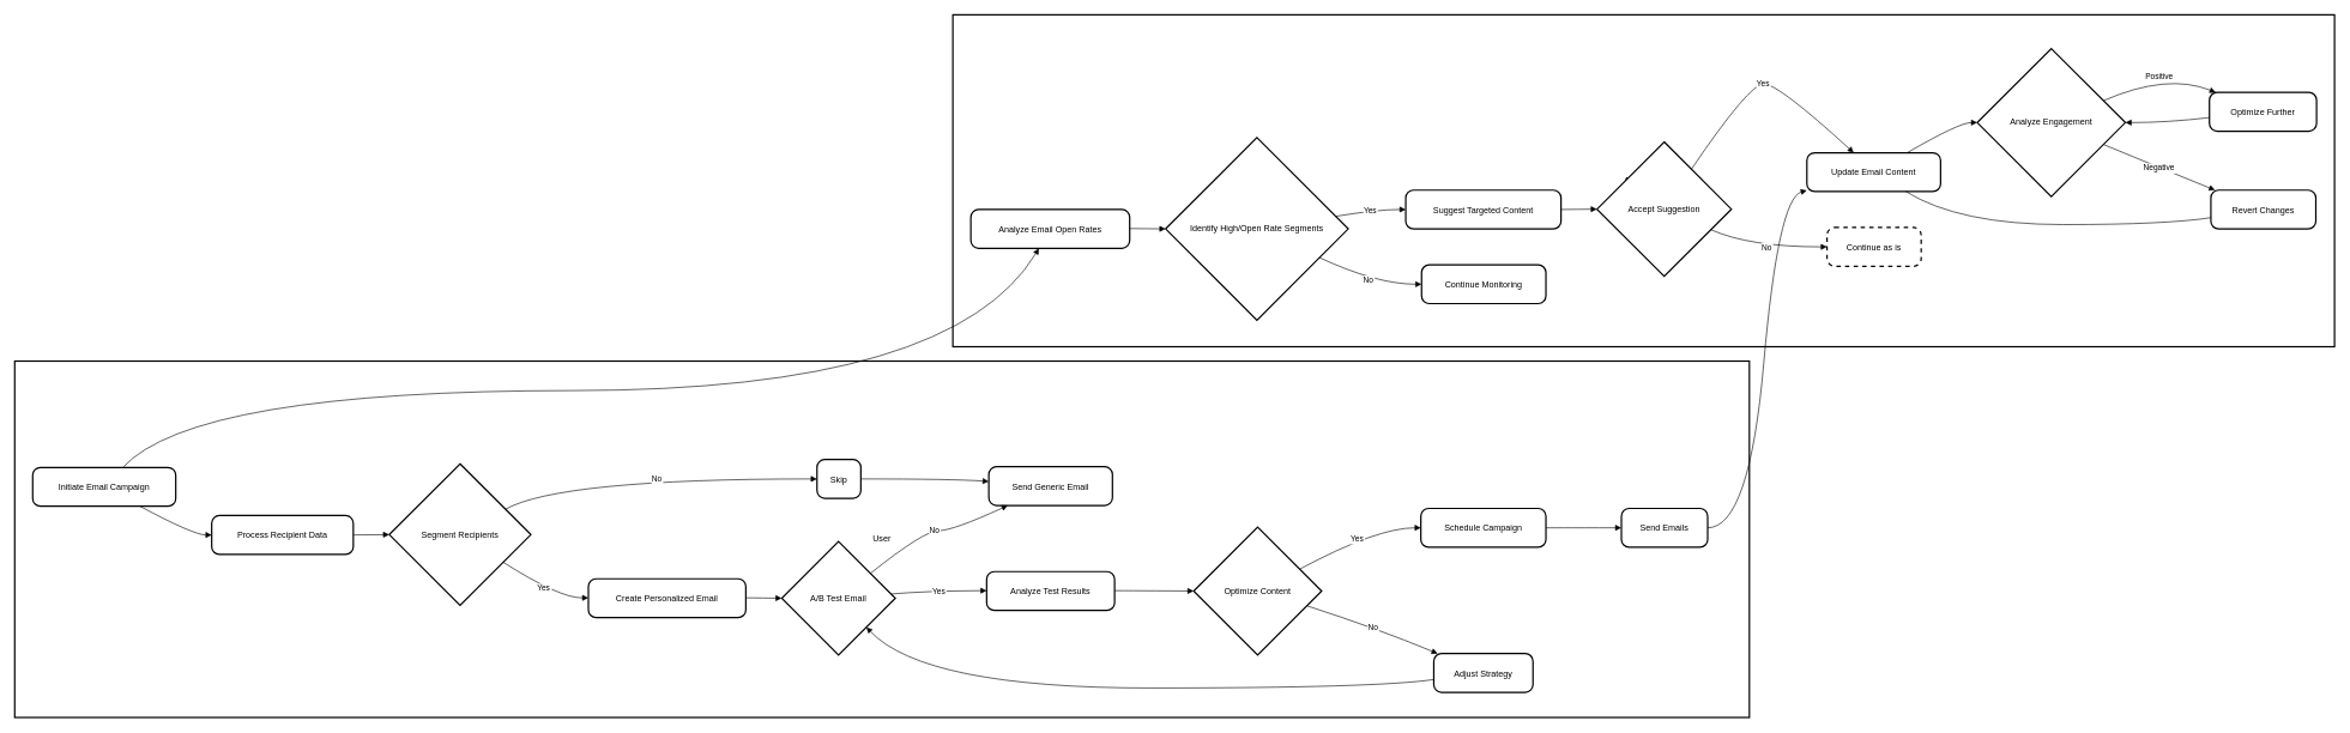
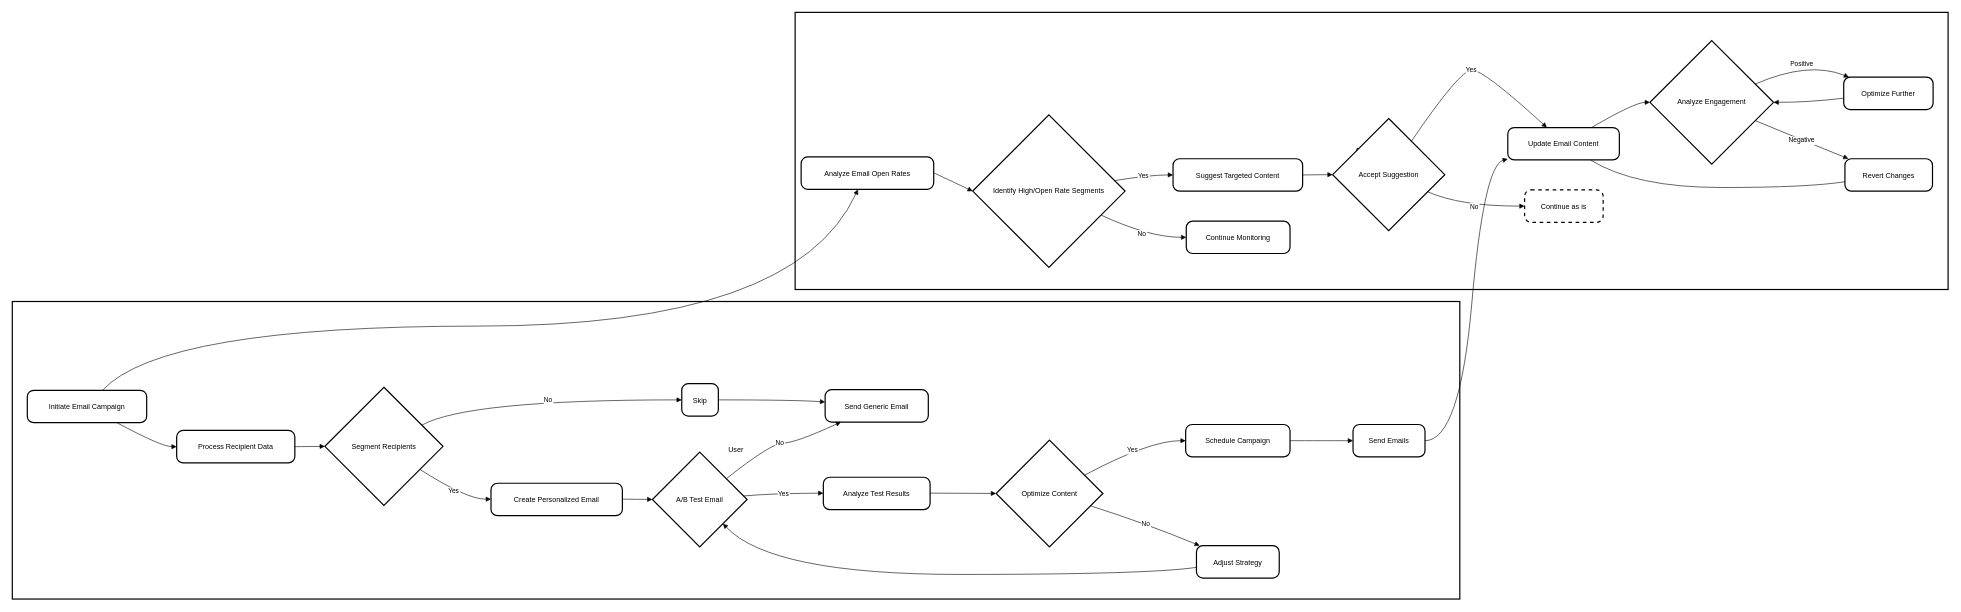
- <mxCell id="16" value="Analyze Email Open Rates" style="rounded=1;arcSize=20;strokeWidth=2" vertex="1" parent="1"><mxGeometry x="1350" y="291" width="221" height="54" as="geometry" /></mxCell>
+ <mxCell id="16" value="Analyze Email Open Rates" style="rounded=1;arcSize=20;strokeWidth=2" vertex="1" parent="1"><mxGeometry x="1335" y="261" width="221" height="54" as="geometry" /></mxCell>
